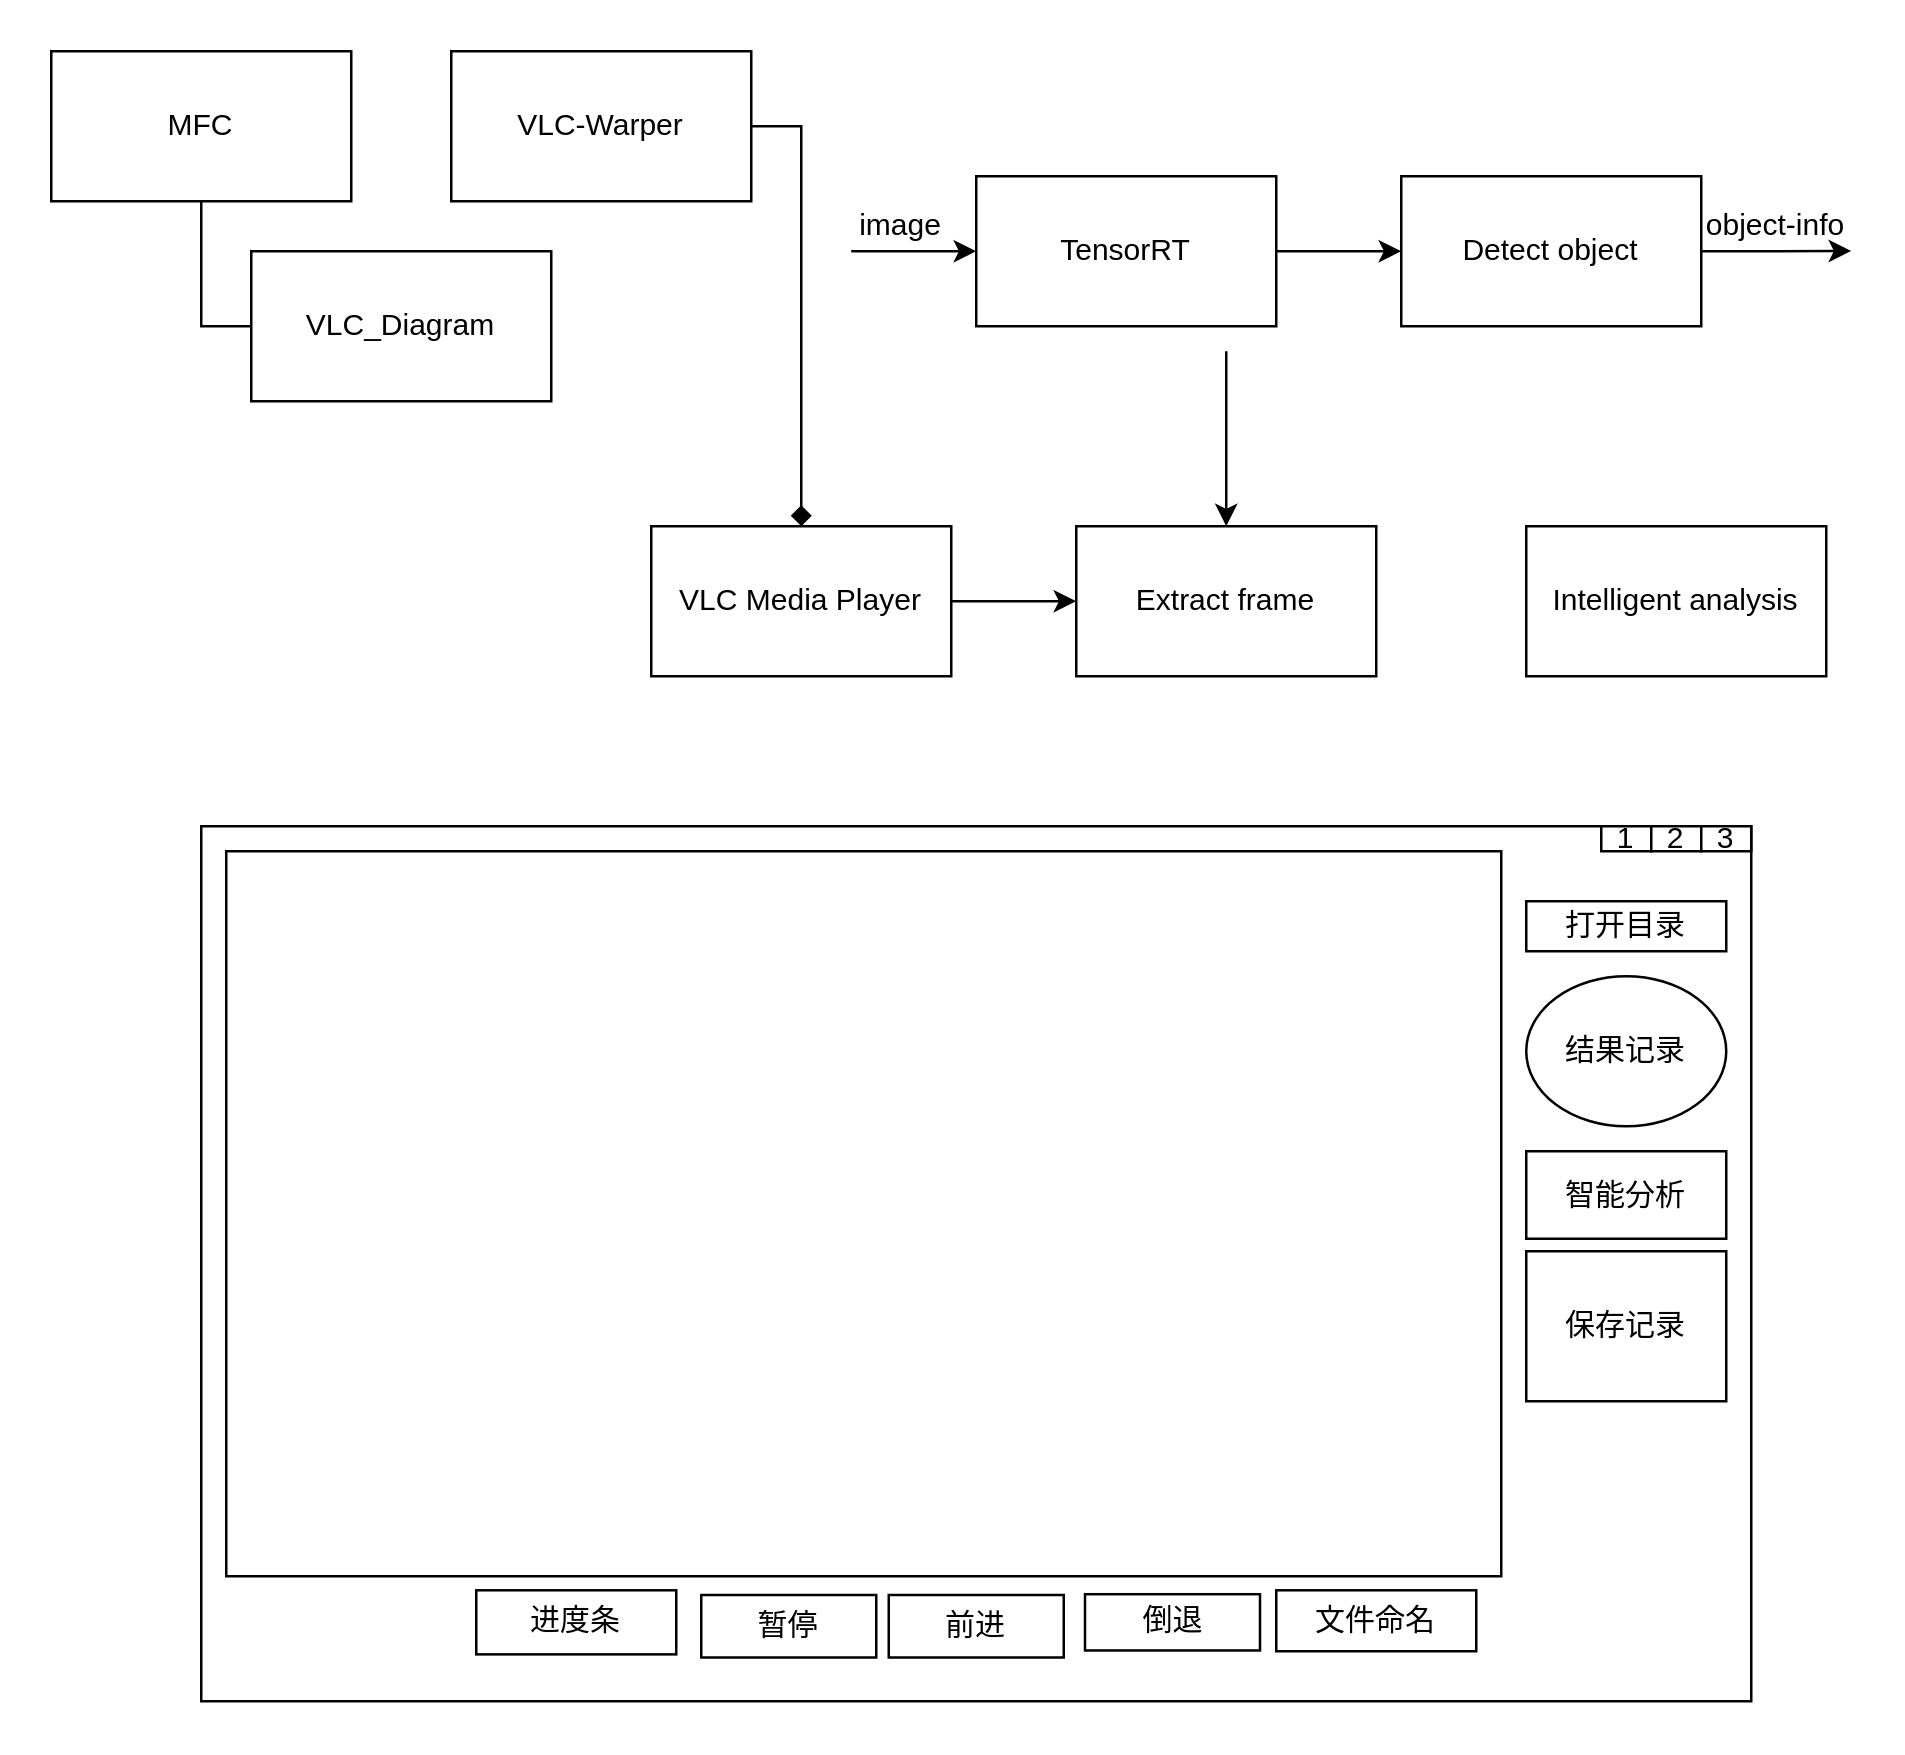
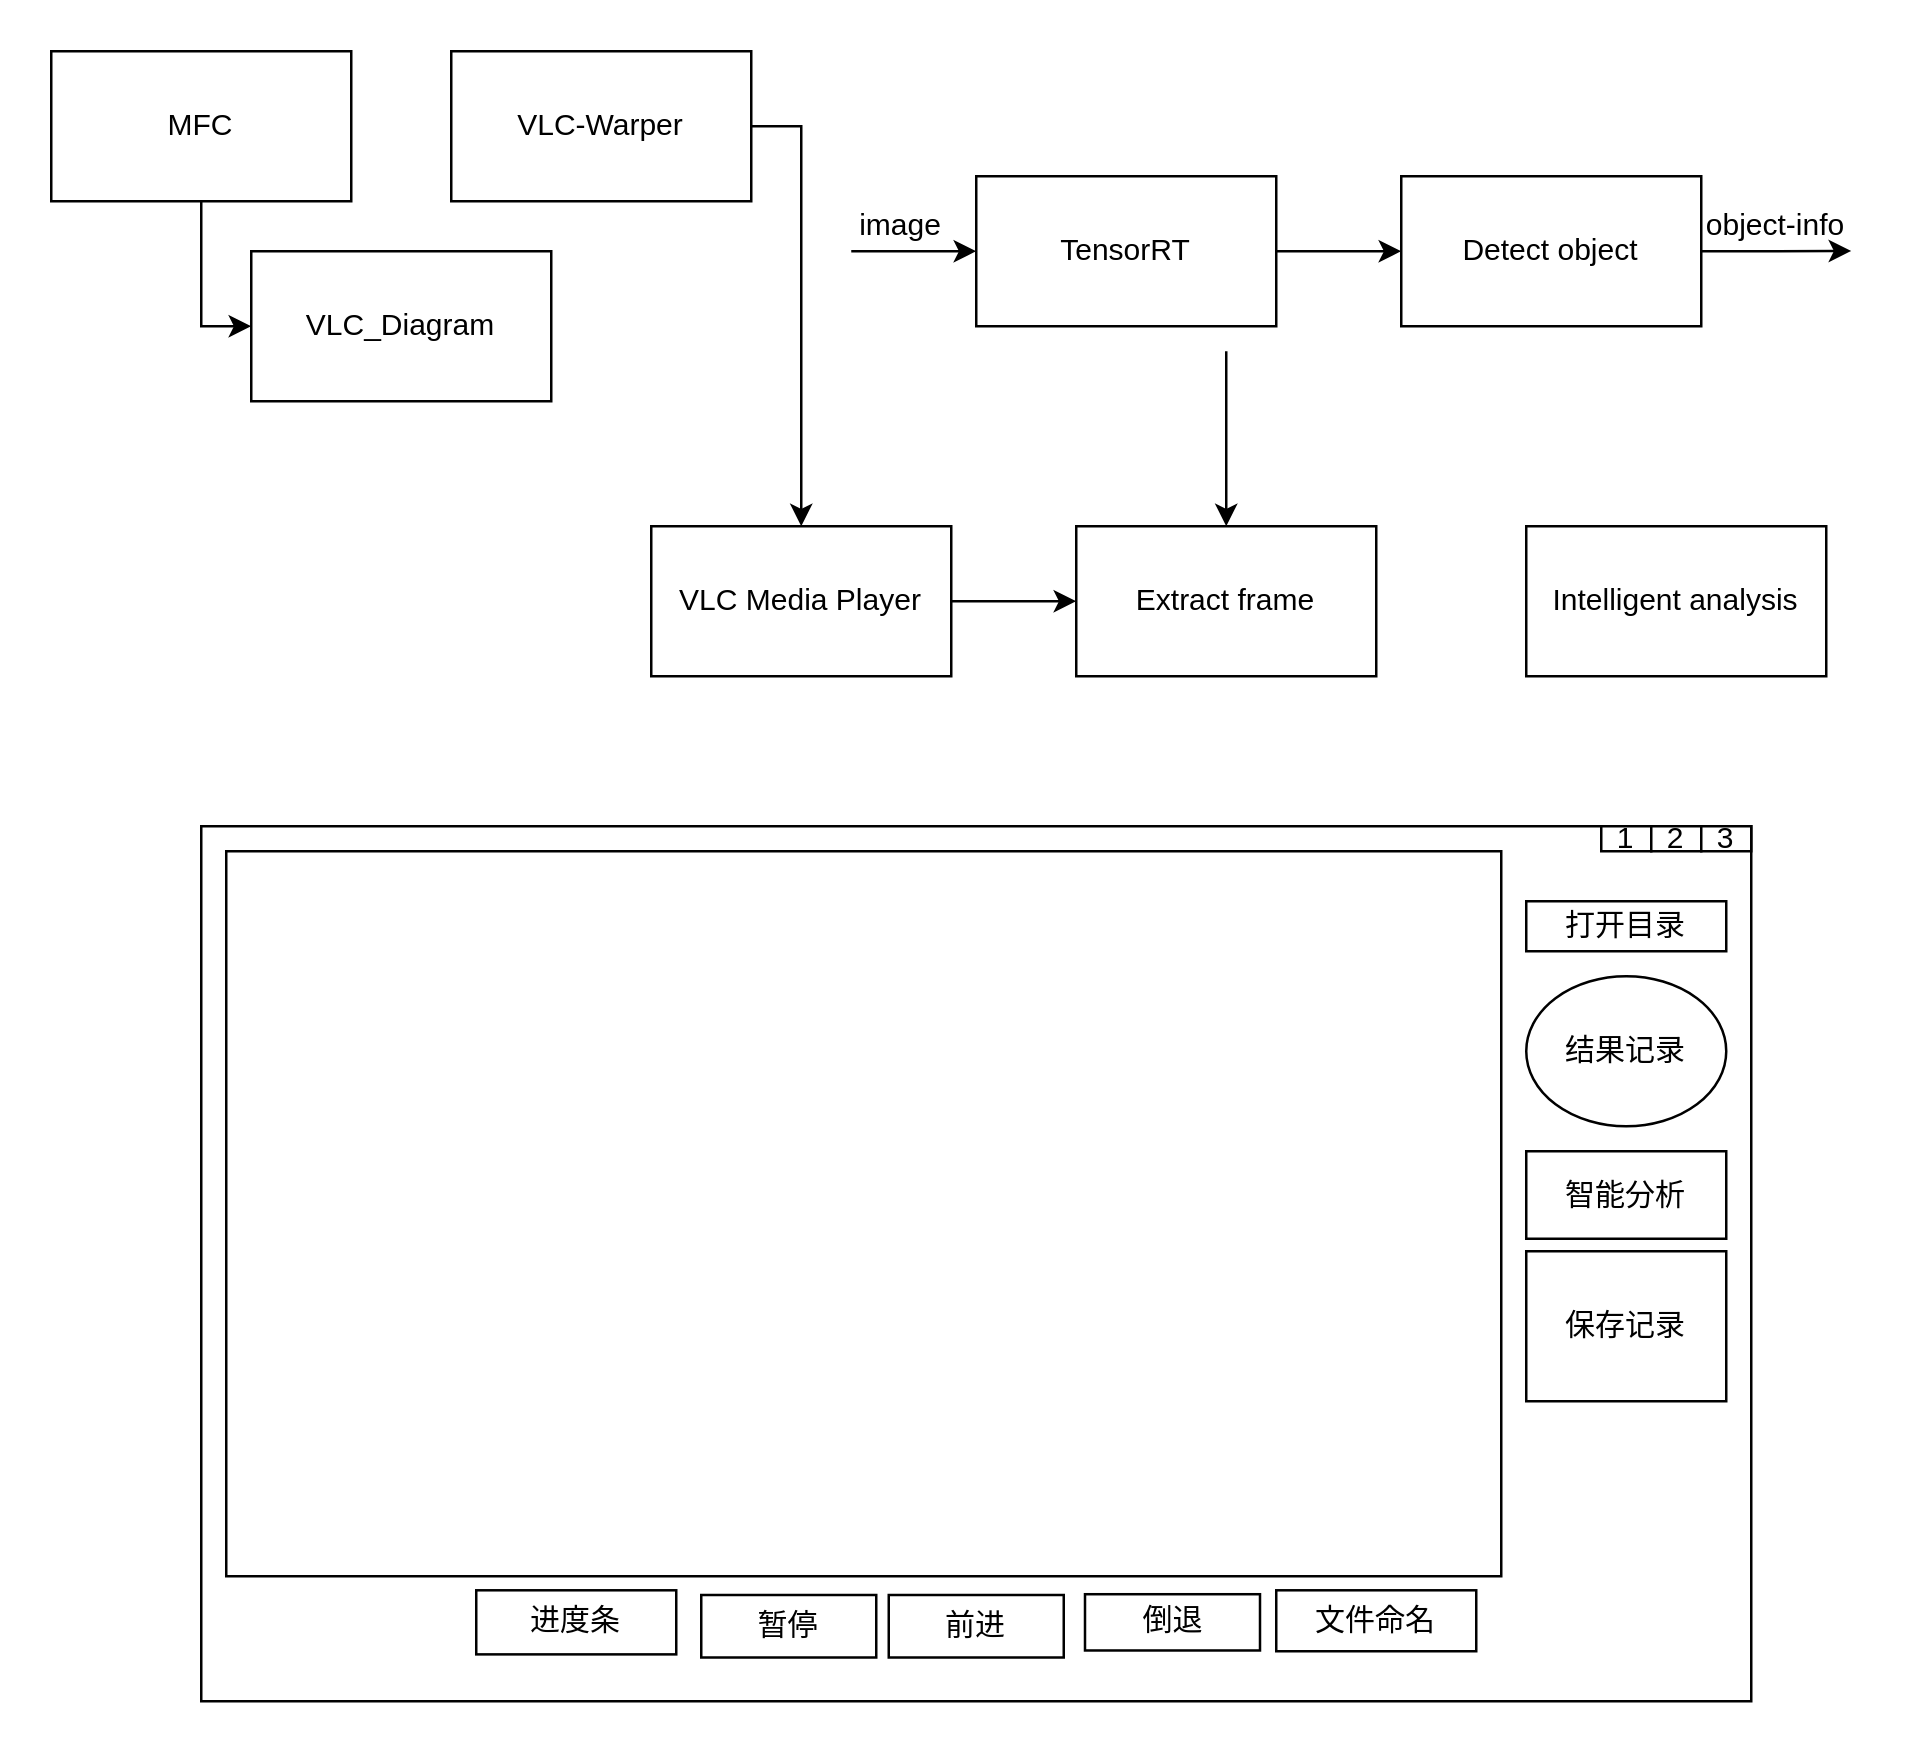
- <mxCell id="5" style="edgeStyle=orthogonalEdgeStyle;rounded=0;orthogonalLoop=1;jettySize=auto;html=1;exitX=0.5;exitY=1;exitDx=0;exitDy=0;entryX=0;entryY=0.5;entryDx=0;entryDy=0;endArrow=none;" edge="1" parent="1" source="6" target="9"><mxGeometry relative="1" as="geometry" /></mxCell>
+ <mxCell id="5" style="edgeStyle=orthogonalEdgeStyle;rounded=0;orthogonalLoop=1;jettySize=auto;html=1;exitX=0.5;exitY=1;exitDx=0;exitDy=0;entryX=0;entryY=0.5;entryDx=0;entryDy=0;" edge="1" parent="1" source="6" target="9"><mxGeometry relative="1" as="geometry" /></mxCell>
- <mxCell id="7" style="edgeStyle=orthogonalEdgeStyle;rounded=0;orthogonalLoop=1;jettySize=auto;html=1;exitX=1;exitY=0.5;exitDx=0;exitDy=0;endArrow=diamond;" edge="1" parent="1" source="8" target="3"><mxGeometry relative="1" as="geometry" /></mxCell>
+ <mxCell id="7" style="edgeStyle=orthogonalEdgeStyle;rounded=0;orthogonalLoop=1;jettySize=auto;html=1;exitX=1;exitY=0.5;exitDx=0;exitDy=0;" edge="1" parent="1" source="8" target="3"><mxGeometry relative="1" as="geometry" /></mxCell>
